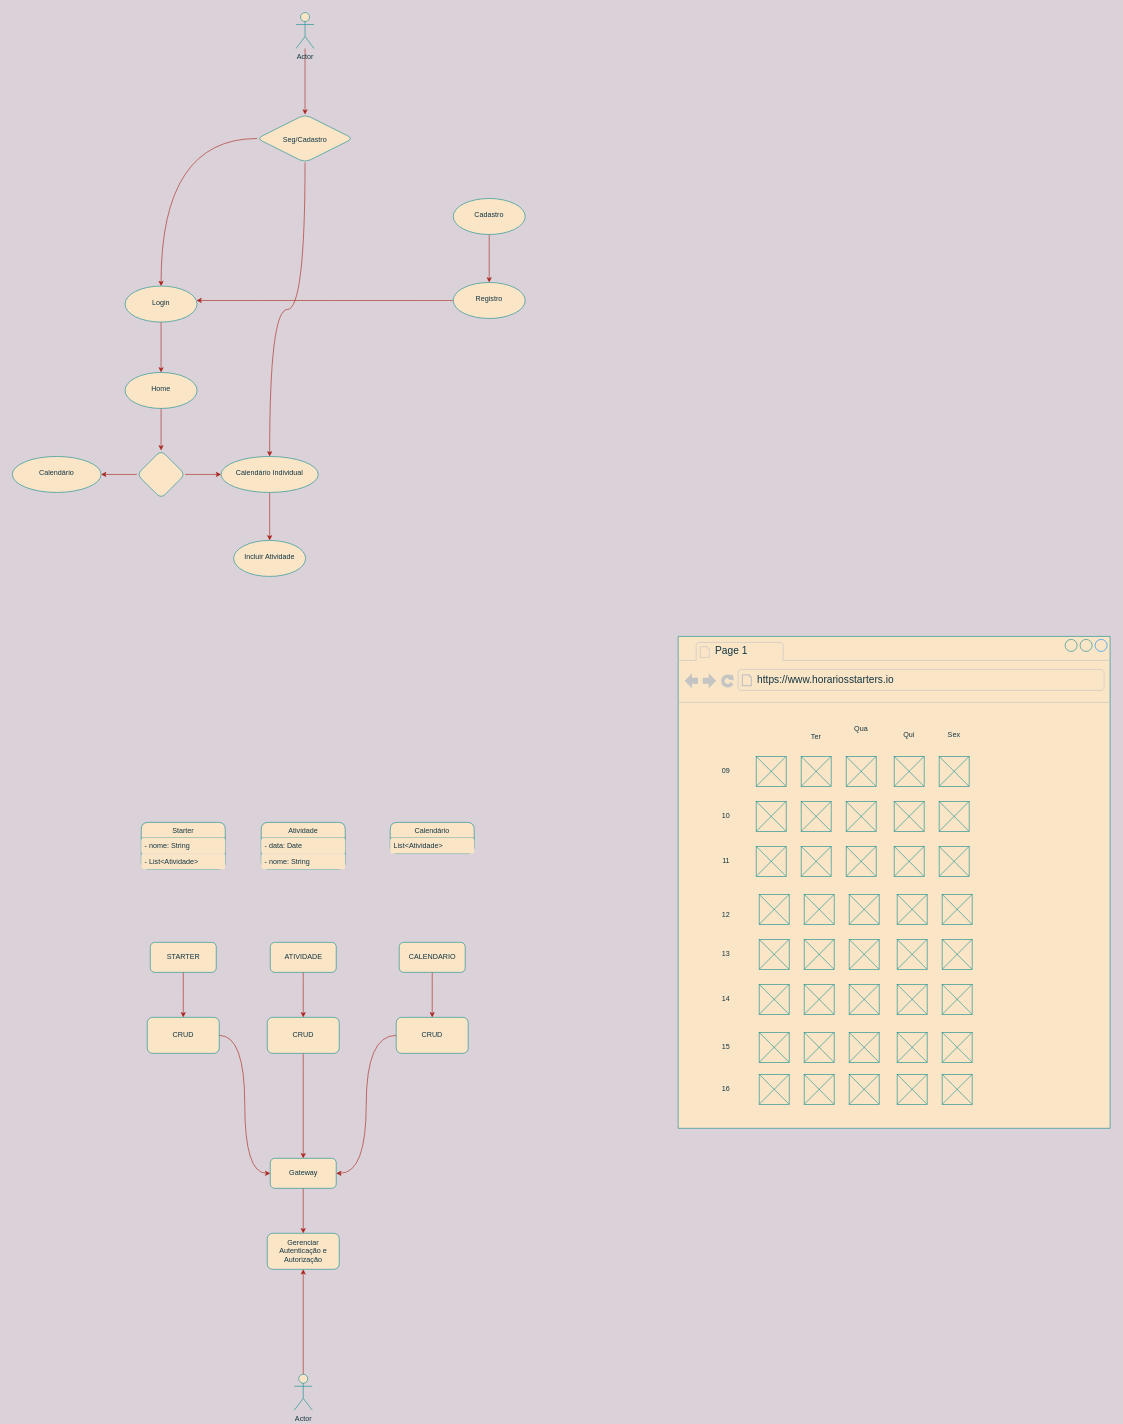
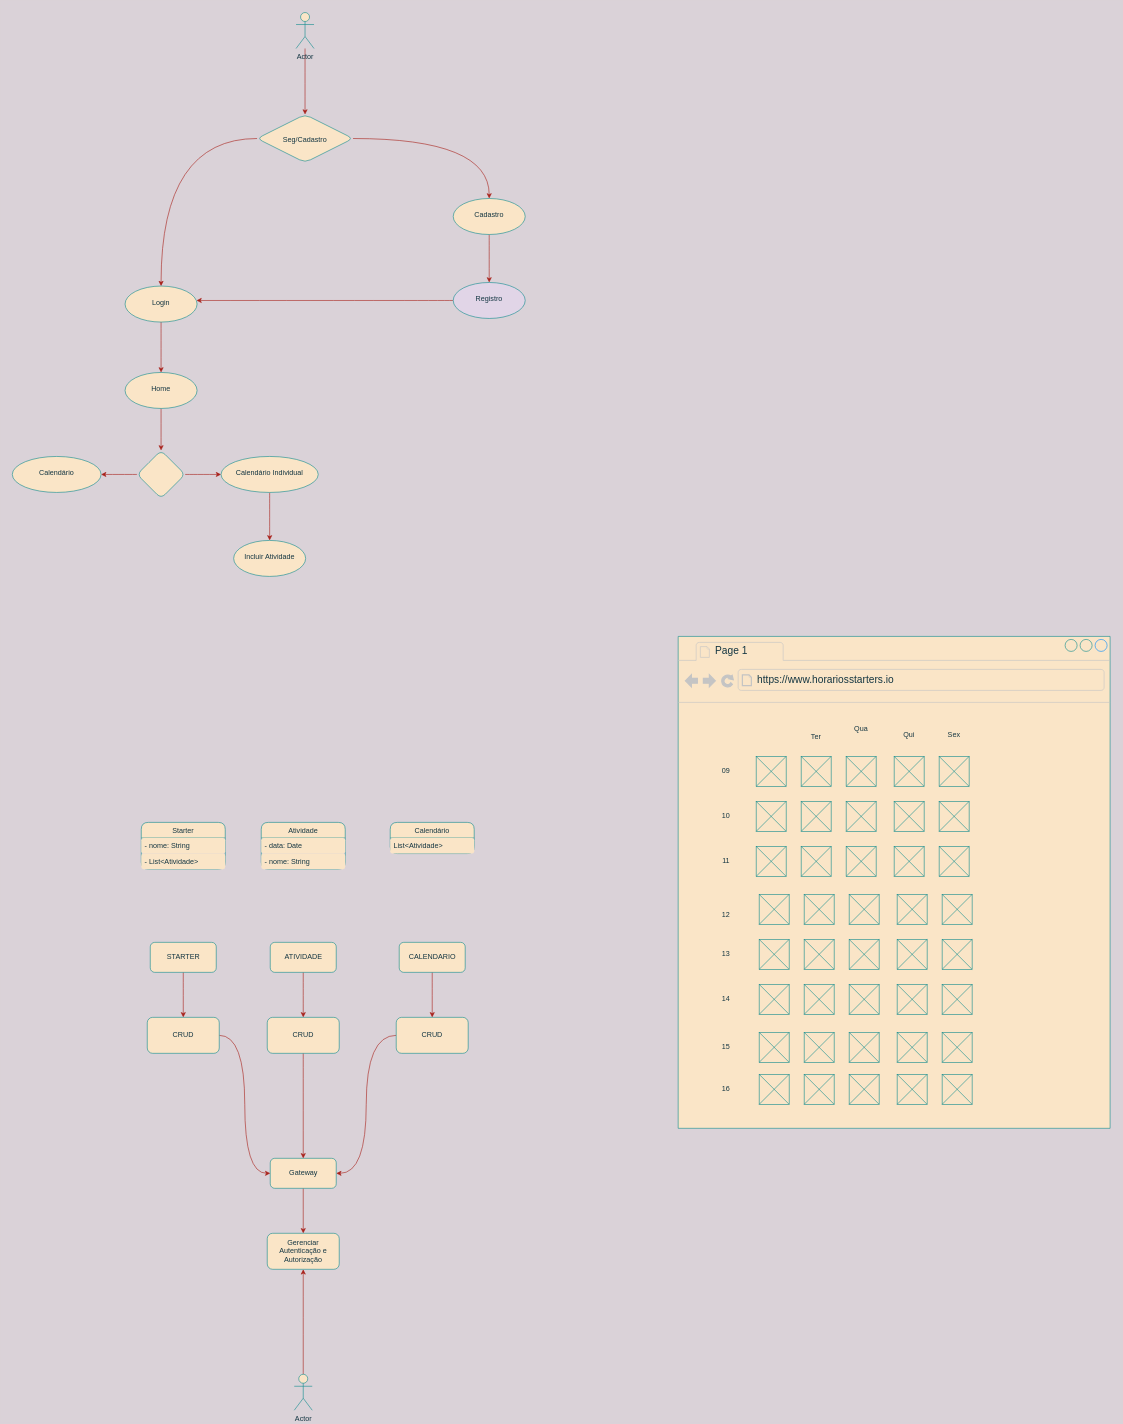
- <mxCell id="92" value="&lt;br&gt;Registro" style="ellipse;whiteSpace=wrap;html=1;verticalAlign=top;fillColor=#FAE5C7;strokeColor=#0F8B8D;fontColor=#143642;rounded=1;" vertex="1" parent="1"><mxGeometry x="755" y="470" width="120" height="60" as="geometry" /></mxCell>
+ <mxCell id="92" value="&lt;br&gt;Registro" style="ellipse;whiteSpace=wrap;html=1;verticalAlign=top;fillColor=#e1d5e7;strokeColor=#0F8B8D;fontColor=#143642;rounded=1;" vertex="1" parent="1"><mxGeometry x="755" y="470" width="120" height="60" as="geometry" /></mxCell>
- <mxCell id="83" value="" style="edgeStyle=orthogonalEdgeStyle;rounded=1;orthogonalLoop=1;jettySize=auto;html=1;strokeColor=#A8201A;fontColor=#143642;labelBackgroundColor=#DAD2D8;curved=1;" edge="1" parent="1" source="84" target="97"><mxGeometry relative="1" as="geometry" /></mxCell>
+ <mxCell id="83" value="" style="edgeStyle=orthogonalEdgeStyle;rounded=1;orthogonalLoop=1;jettySize=auto;html=1;strokeColor=#A8201A;fontColor=#143642;labelBackgroundColor=#DAD2D8;curved=1;" edge="1" parent="1" source="84" target="88"><mxGeometry relative="1" as="geometry" /></mxCell>
